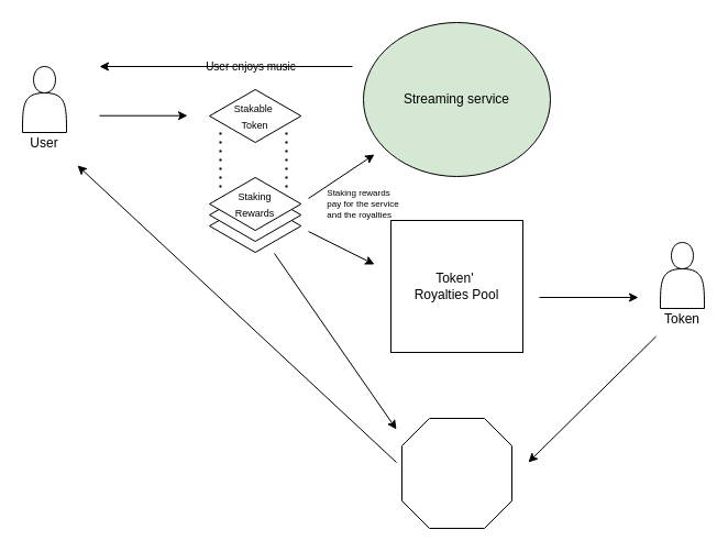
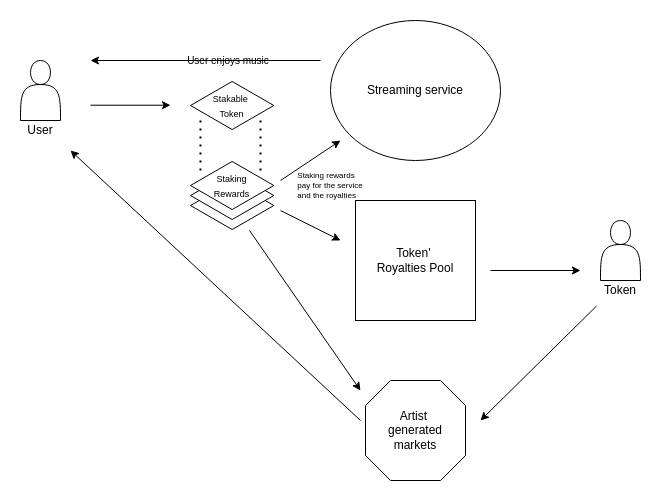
- <mxCell id="4" value="Streaming service" style="ellipse;whiteSpace=wrap;html=1;align=center;newEdgeStyle={&quot;edgeStyle&quot;:&quot;entityRelationEdgeStyle&quot;,&quot;startArrow&quot;:&quot;none&quot;,&quot;endArrow&quot;:&quot;none&quot;,&quot;segment&quot;:10,&quot;curved&quot;:1};treeFolding=1;treeMoving=1;fillColor=#d5e8d4;" vertex="1" parent="1"><mxGeometry x="330" y="20" width="170" height="140" as="geometry" /></mxCell>
+ <mxCell id="4" value="Streaming service" style="ellipse;whiteSpace=wrap;html=1;align=center;newEdgeStyle={&quot;edgeStyle&quot;:&quot;entityRelationEdgeStyle&quot;,&quot;startArrow&quot;:&quot;none&quot;,&quot;endArrow&quot;:&quot;none&quot;,&quot;segment&quot;:10,&quot;curved&quot;:1};treeFolding=1;treeMoving=1;" vertex="1" parent="1"><mxGeometry x="330" y="20" width="170" height="140" as="geometry" /></mxCell>
+ <mxCell id="22" value="Artist&amp;nbsp;&lt;br&gt;generated markets" style="text;html=1;strokeColor=none;fillColor=none;align=center;verticalAlign=middle;whiteSpace=wrap;rounded=0;" vertex="1" parent="1"><mxGeometry x="389.17" y="420" width="51.66" height="20" as="geometry" /></mxCell>
